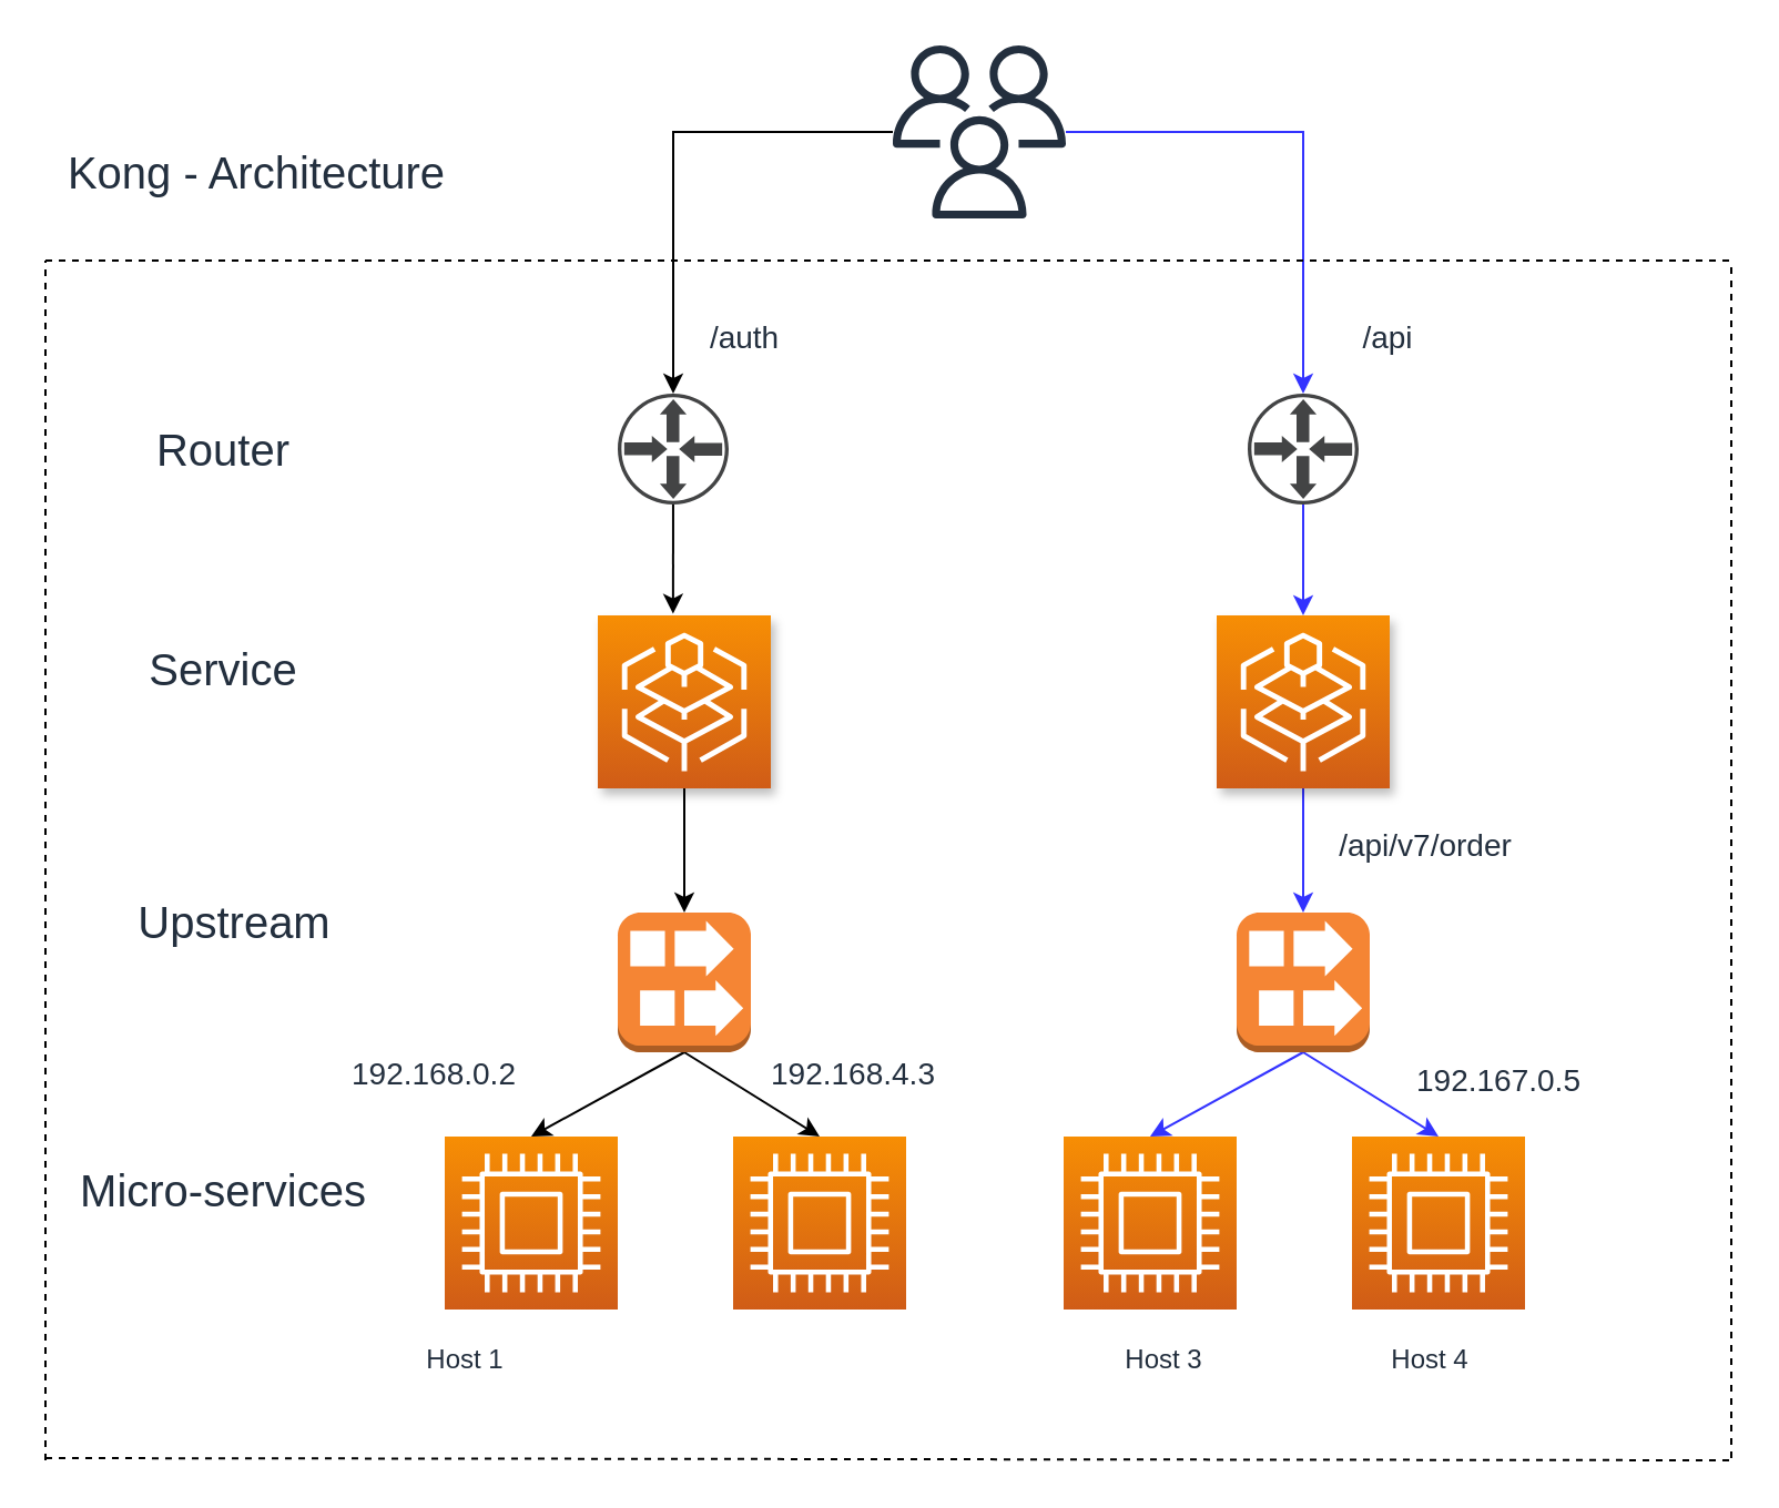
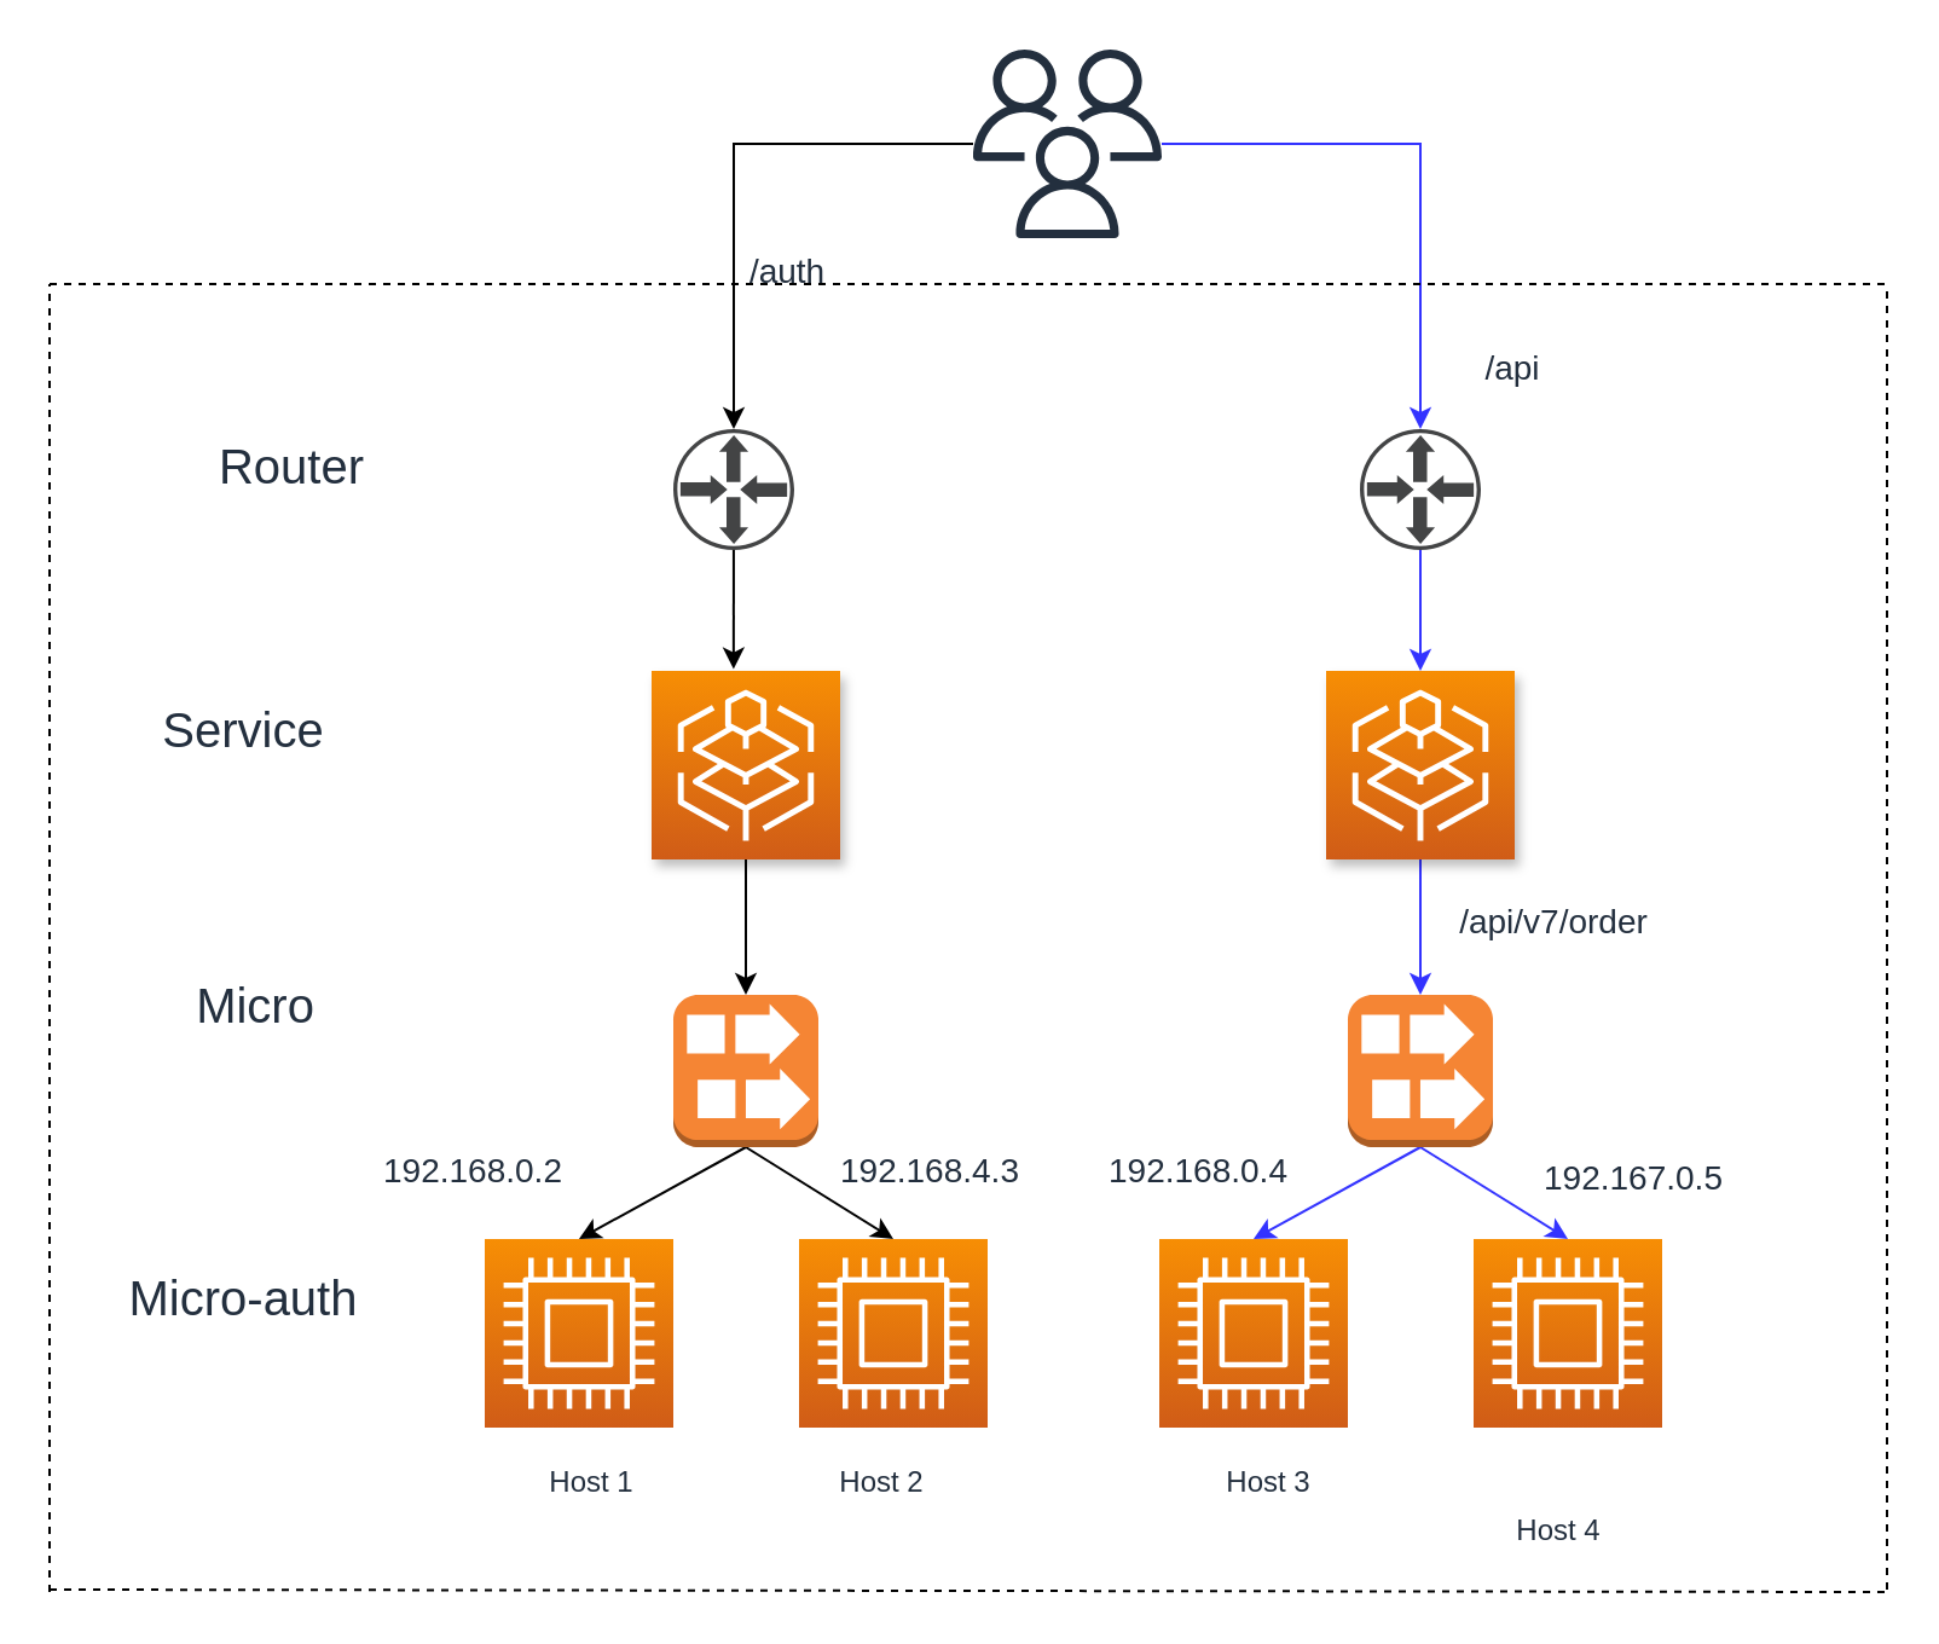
- <mxCell id="36" value="Kong - Architecture" style="text;html=1;resizable=0;autosize=1;align=center;verticalAlign=middle;points=[];fillColor=none;strokeColor=none;rounded=0;shadow=1;dashed=0;fontFamily=Helvetica;fontSize=20;fontColor=#232F3E;" vertex="1" parent="1"><mxGeometry x="20" y="62" width="190" height="30" as="geometry" /></mxCell>
- <mxCell id="37" value="/auth" style="text;html=1;resizable=0;autosize=1;align=center;verticalAlign=middle;points=[];fillColor=none;strokeColor=none;rounded=0;shadow=1;dashed=0;fontFamily=Helvetica;fontSize=14;fontColor=#232F3E;" vertex="1" parent="1"><mxGeometry x="310" y="142" width="50" height="20" as="geometry" /></mxCell>
+ <mxCell id="37" value="/auth" style="text;html=1;resizable=0;autosize=1;align=center;verticalAlign=middle;points=[];fillColor=none;strokeColor=none;rounded=0;shadow=1;dashed=0;fontFamily=Helvetica;fontSize=14;fontColor=#232F3E;" vertex="1" parent="1"><mxGeometry x="300" y="102" width="50" height="20" as="geometry" /></mxCell>
- <mxCell id="19" value="Router" style="text;html=1;resizable=0;autosize=1;align=center;verticalAlign=middle;points=[];fillColor=none;strokeColor=none;rounded=0;shadow=1;dashed=0;fontFamily=Helvetica;fontColor=#232F3E;fontSize=20;" vertex="1" parent="1"><mxGeometry x="60" y="187" width="80" height="30" as="geometry" /></mxCell>
+ <mxCell id="19" value="Router" style="text;html=1;resizable=0;autosize=1;align=center;verticalAlign=middle;points=[];fillColor=none;strokeColor=none;rounded=0;shadow=1;dashed=0;fontFamily=Helvetica;fontColor=#232F3E;fontSize=20;" vertex="1" parent="1"><mxGeometry x="80" y="177" width="80" height="30" as="geometry" /></mxCell>
- <mxCell id="21" value="Upstream" style="text;html=1;resizable=0;autosize=1;align=center;verticalAlign=middle;points=[];fillColor=none;strokeColor=none;rounded=0;shadow=1;dashed=0;fontFamily=Helvetica;fontColor=#232F3E;fontSize=20;" vertex="1" parent="1"><mxGeometry x="55" y="400" width="100" height="30" as="geometry" /></mxCell>
+ <mxCell id="21" value="Micro" style="text;html=1;resizable=0;autosize=1;align=center;verticalAlign=middle;points=[];fillColor=none;strokeColor=none;rounded=0;shadow=1;dashed=0;fontFamily=Helvetica;fontColor=#232F3E;fontSize=20;" vertex="1" parent="1"><mxGeometry x="55" y="400" width="100" height="30" as="geometry" /></mxCell>
+ <mxCell id="42" value="192.168.0.4" style="text;html=1;resizable=0;autosize=1;align=center;verticalAlign=middle;points=[];fillColor=none;strokeColor=none;rounded=0;shadow=1;dashed=0;fontFamily=Helvetica;fontSize=14;fontColor=#232F3E;" vertex="1" parent="1"><mxGeometry x="450" y="474" width="90" height="20" as="geometry" /></mxCell>
- <mxCell id="22" value="Micro-services" style="text;html=1;resizable=0;autosize=1;align=center;verticalAlign=middle;points=[];fillColor=none;strokeColor=none;rounded=0;shadow=1;dashed=0;fontFamily=Helvetica;fontColor=#232F3E;fontSize=20;" vertex="1" parent="1"><mxGeometry x="30" y="521" width="140" height="30" as="geometry" /></mxCell>
+ <mxCell id="22" value="Micro-auth" style="text;html=1;resizable=0;autosize=1;align=center;verticalAlign=middle;points=[];fillColor=none;strokeColor=none;rounded=0;shadow=1;dashed=0;fontFamily=Helvetica;fontColor=#232F3E;fontSize=20;" vertex="1" parent="1"><mxGeometry x="30" y="521" width="140" height="30" as="geometry" /></mxCell>
- <mxCell id="30" value="Host 1" style="text;html=1;resizable=0;autosize=1;align=center;verticalAlign=middle;points=[];fillColor=none;strokeColor=none;rounded=0;dashed=0;fontFamily=Helvetica;fontColor=#232F3E;" vertex="1" parent="1"><mxGeometry x="184" y="602.5" width="50" height="20" as="geometry" /></mxCell>
+ <mxCell id="30" value="Host 1" style="text;html=1;resizable=0;autosize=1;align=center;verticalAlign=middle;points=[];fillColor=none;strokeColor=none;rounded=0;dashed=0;fontFamily=Helvetica;fontColor=#232F3E;" vertex="1" parent="1"><mxGeometry x="219" y="602.5" width="50" height="20" as="geometry" /></mxCell>
+ <mxCell id="31" value="Host 2" style="text;html=1;resizable=0;autosize=1;align=center;verticalAlign=middle;points=[];fillColor=none;strokeColor=none;rounded=0;dashed=0;fontFamily=Helvetica;fontColor=#232F3E;" vertex="1" parent="1"><mxGeometry x="339" y="602.5" width="50" height="20" as="geometry" /></mxCell>
- <mxCell id="13" value="Host 4" style="text;html=1;resizable=0;autosize=1;align=center;verticalAlign=middle;points=[];fillColor=none;strokeColor=none;rounded=0;dashed=0;fontFamily=Helvetica;fontColor=#232F3E;" vertex="1" parent="1"><mxGeometry x="619" y="602.5" width="50" height="20" as="geometry" /></mxCell>
+ <mxCell id="13" value="Host 4" style="text;html=1;resizable=0;autosize=1;align=center;verticalAlign=middle;points=[];fillColor=none;strokeColor=none;rounded=0;dashed=0;fontFamily=Helvetica;fontColor=#232F3E;" vertex="1" parent="1"><mxGeometry x="619" y="622.5" width="50" height="20" as="geometry" /></mxCell>
